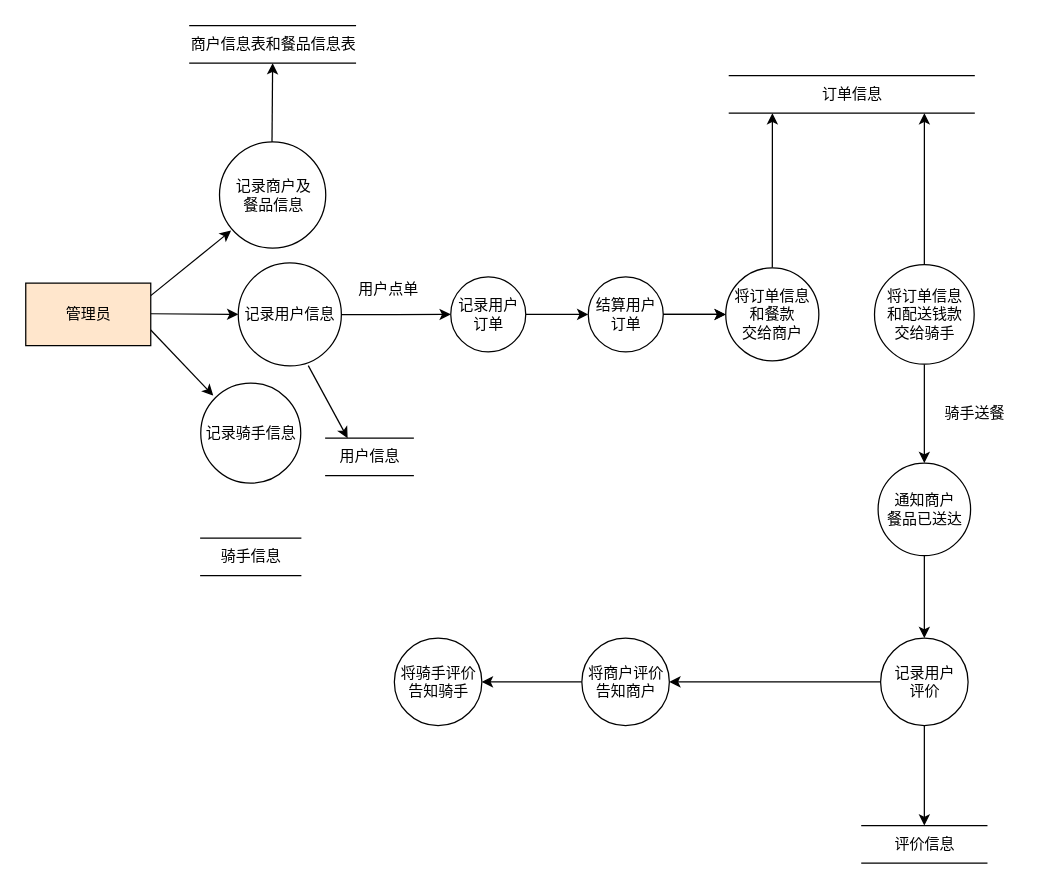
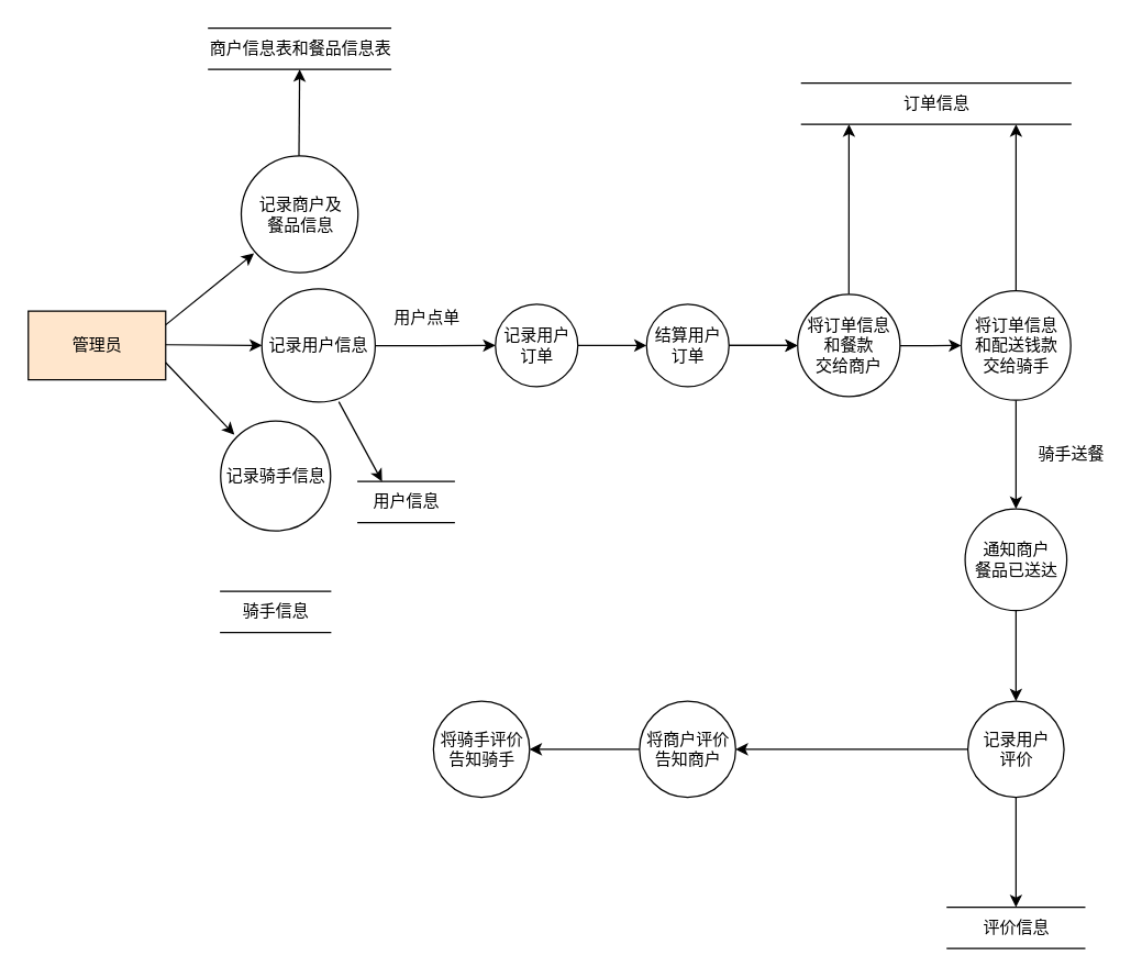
+ <mxCell id="12" value="" style="edgeStyle=orthogonalEdgeStyle;rounded=0;orthogonalLoop=1;jettySize=auto;html=1;" parent="1" source="35" target="16" edge="1"><mxGeometry relative="1" as="geometry" /></mxCell>
